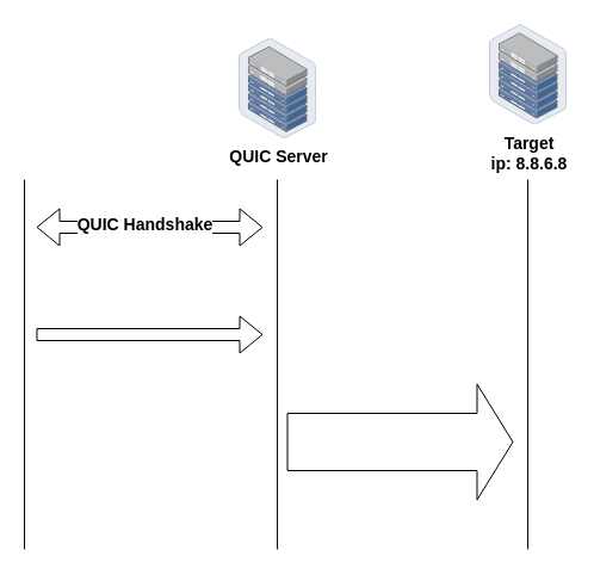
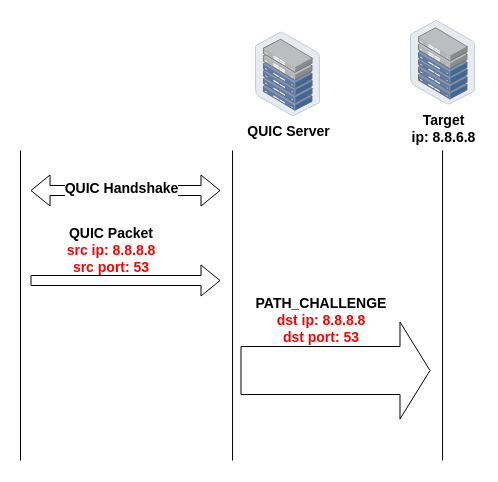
- <mxCell id="2" value="&lt;font style=&quot;font-size: 14px;&quot;&gt;&lt;b&gt;QUIC Server&lt;/b&gt;&lt;/font&gt;" style="image;points=[];aspect=fixed;html=1;align=center;shadow=0;dashed=0;image=img/lib/allied_telesis/storage/Datacenter_Server_Half_Rack_ToR.svg;" vertex="1" parent="1"><mxGeometry x="200" y="31.4" width="65.11" height="84.6" as="geometry" /></mxCell>
+ <mxCell id="2" value="&lt;font style=&quot;font-size: 14px;&quot;&gt;&lt;b&gt;QUIC Server&lt;/b&gt;&lt;/font&gt;" style="image;points=[];aspect=fixed;html=1;align=center;shadow=0;dashed=0;image=img/lib/allied_telesis/storage/Datacenter_Server_Half_Rack_ToR.svg;" vertex="1" parent="1"><mxGeometry x="255" y="31.4" width="65.11" height="84.6" as="geometry" /></mxCell>
+ <mxCell id="10" value="&lt;font style=&quot;font-size: 14px;&quot;&gt;&lt;b&gt;QUIC Packet&lt;/b&gt;&lt;/font&gt;&lt;div style=&quot;font-size: 14px;&quot;&gt;&lt;font color=&quot;#ff0000&quot; style=&quot;font-size: 14px;&quot;&gt;&lt;b&gt;src ip: 8.8.8.8&lt;/b&gt;&lt;/font&gt;&lt;/div&gt;&lt;div style=&quot;font-size: 14px;&quot;&gt;&lt;font color=&quot;#ff0000&quot; style=&quot;font-size: 14px;&quot;&gt;&lt;b&gt;src port: 53&lt;/b&gt;&lt;/font&gt;&lt;/div&gt;" style="text;html=1;align=center;verticalAlign=middle;whiteSpace=wrap;rounded=0;" vertex="1" parent="1"><mxGeometry x="45.6" y="230" width="130" height="40" as="geometry" /></mxCell>
+ <mxCell id="12" value="&lt;font style=&quot;font-size: 14px;&quot;&gt;&lt;b&gt;PATH_CHALLENGE&lt;/b&gt;&lt;/font&gt;&lt;div style=&quot;font-size: 14px;&quot;&gt;&lt;font color=&quot;#ff0000&quot; style=&quot;font-size: 14px;&quot;&gt;&lt;b&gt;dst ip: 8.8.8.8&lt;/b&gt;&lt;/font&gt;&lt;/div&gt;&lt;div style=&quot;font-size: 14px;&quot;&gt;&lt;font color=&quot;#ff0000&quot; style=&quot;font-size: 14px;&quot;&gt;&lt;b&gt;dst port: 53&lt;/b&gt;&lt;/font&gt;&lt;/div&gt;" style="text;html=1;align=center;verticalAlign=middle;whiteSpace=wrap;rounded=0;" vertex="1" parent="1"><mxGeometry x="255.6" y="300" width="130" height="40" as="geometry" /></mxCell>
